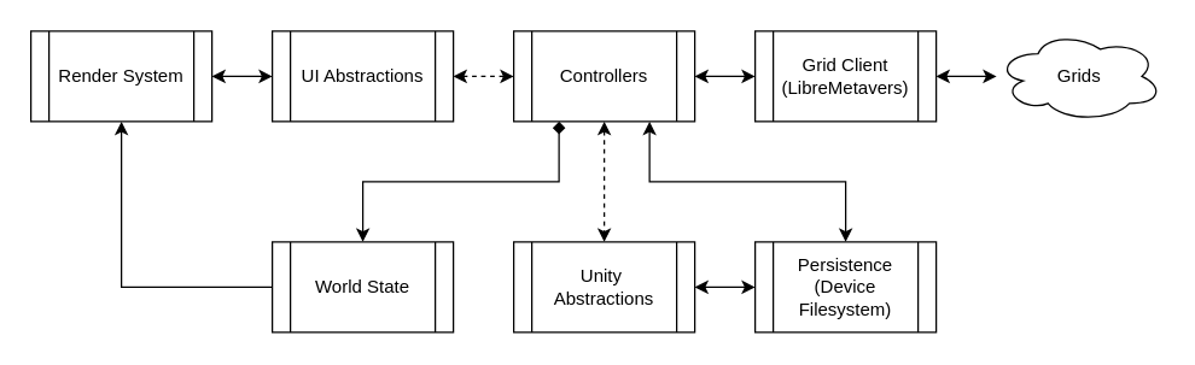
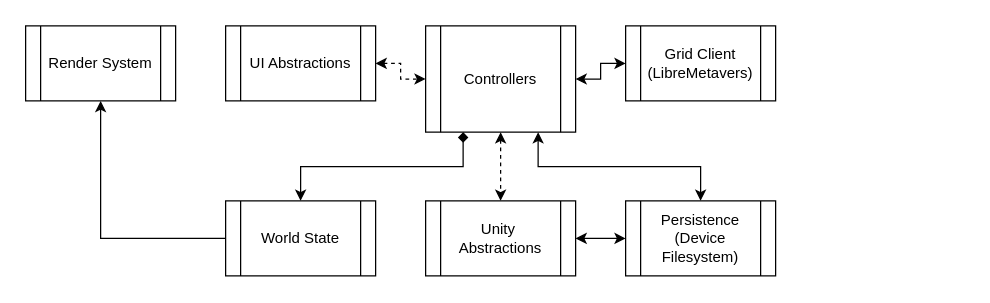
- <mxCell id="16" style="edgeStyle=orthogonalEdgeStyle;rounded=0;orthogonalLoop=1;jettySize=auto;html=1;startArrow=classic;startFill=1;" parent="1" source="17" target="14" edge="1"><mxGeometry relative="1" as="geometry" /></mxCell>
- <mxCell id="7" value="Controllers" style="shape=process;whiteSpace=wrap;html=1;backgroundOutline=1;" parent="1" vertex="1"><mxGeometry x="340" y="20" width="120" height="60" as="geometry" /></mxCell>
+ <mxCell id="7" value="Controllers" style="shape=process;whiteSpace=wrap;html=1;backgroundOutline=1;" parent="1" vertex="1"><mxGeometry x="340" y="20" width="120" height="85" as="geometry" /></mxCell>
- <mxCell id="3" style="edgeStyle=orthogonalEdgeStyle;rounded=0;orthogonalLoop=1;jettySize=auto;html=1;startArrow=classic;startFill=1;" parent="1" source="4" target="2" edge="1"><mxGeometry relative="1" as="geometry" /></mxCell>
- <mxCell id="2" value="Grids" style="ellipse;shape=cloud;whiteSpace=wrap;html=1;" parent="1" vertex="1"><mxGeometry x="660" y="20" width="110" height="60" as="geometry" /></mxCell>
